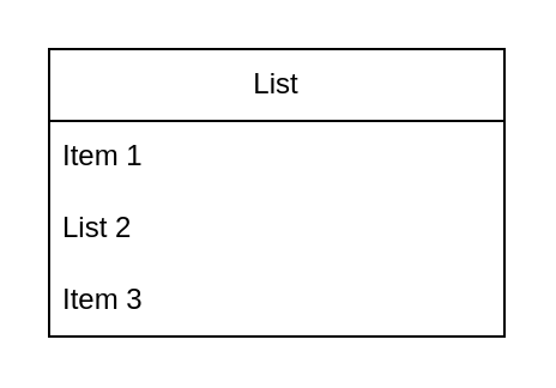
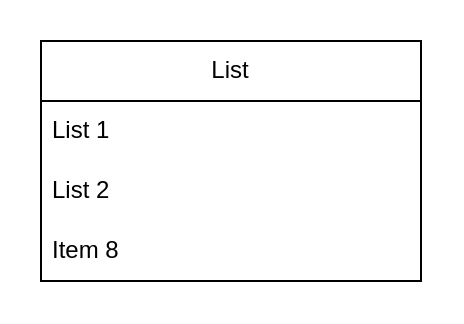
- <mxCell id="3" value="Item 1" style="text;strokeColor=none;fillColor=none;align=left;verticalAlign=middle;spacingLeft=4;spacingRight=4;overflow=hidden;points=[[0,0.5],[1,0.5]];portConstraint=eastwest;rotatable=0;whiteSpace=wrap;html=1;" vertex="1" parent="2"><mxGeometry y="30" width="190" height="30" as="geometry" /></mxCell>
+ <mxCell id="3" value="List 1" style="text;strokeColor=none;fillColor=none;align=left;verticalAlign=middle;spacingLeft=4;spacingRight=4;overflow=hidden;points=[[0,0.5],[1,0.5]];portConstraint=eastwest;rotatable=0;whiteSpace=wrap;html=1;" vertex="1" parent="2"><mxGeometry y="30" width="190" height="30" as="geometry" /></mxCell>
- <mxCell id="5" value="Item 3" style="text;strokeColor=none;fillColor=none;align=left;verticalAlign=middle;spacingLeft=4;spacingRight=4;overflow=hidden;points=[[0,0.5],[1,0.5]];portConstraint=eastwest;rotatable=0;whiteSpace=wrap;html=1;" vertex="1" parent="2"><mxGeometry y="90" width="190" height="30" as="geometry" /></mxCell>
+ <mxCell id="5" value="Item 8" style="text;strokeColor=none;fillColor=none;align=left;verticalAlign=middle;spacingLeft=4;spacingRight=4;overflow=hidden;points=[[0,0.5],[1,0.5]];portConstraint=eastwest;rotatable=0;whiteSpace=wrap;html=1;" vertex="1" parent="2"><mxGeometry y="90" width="190" height="30" as="geometry" /></mxCell>
